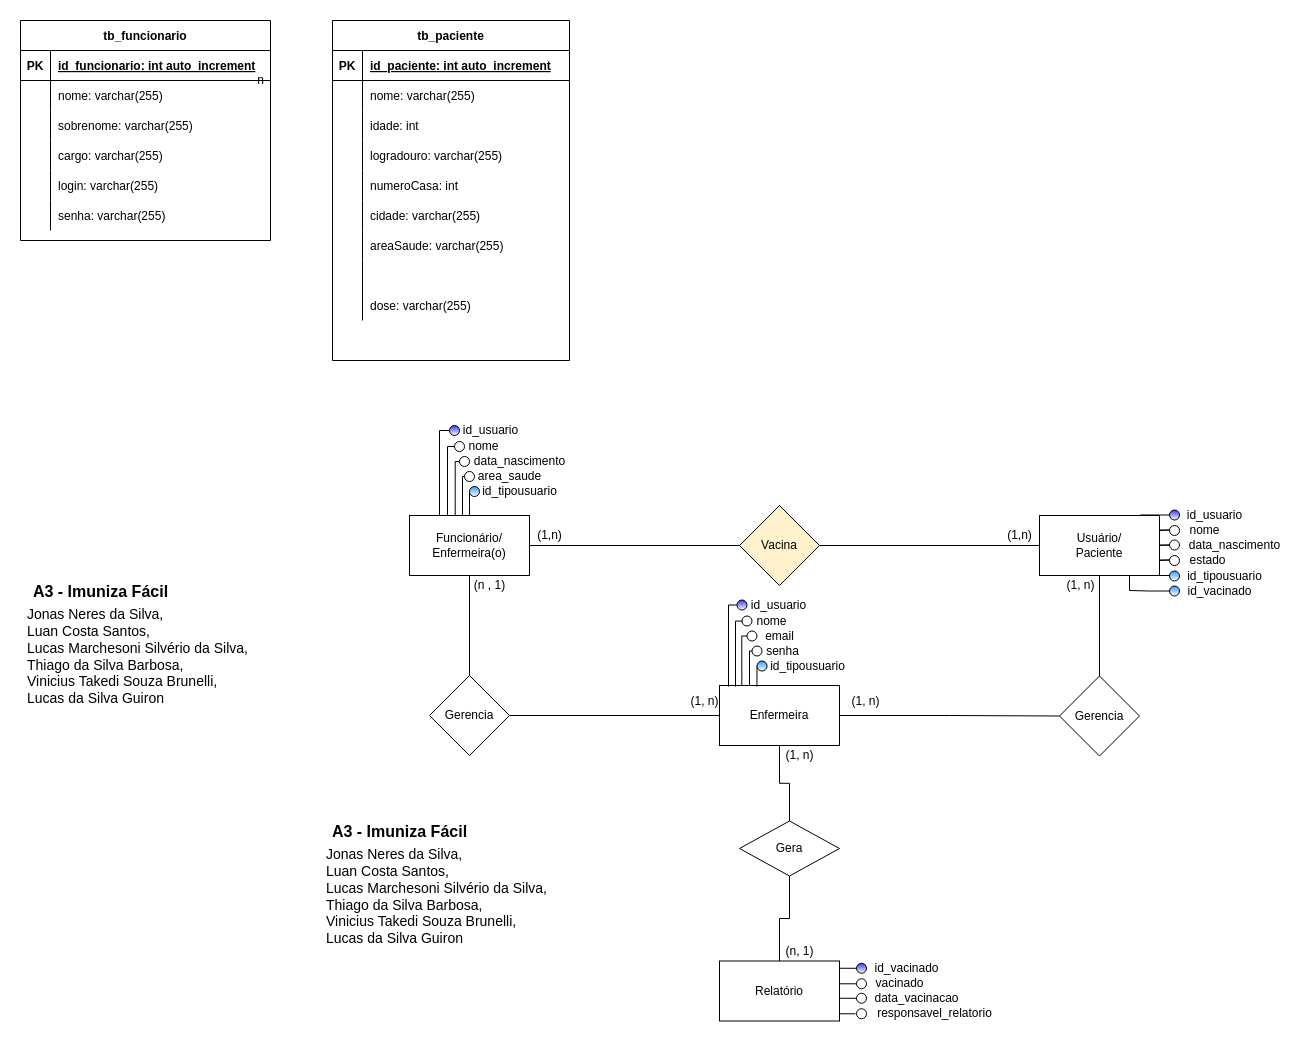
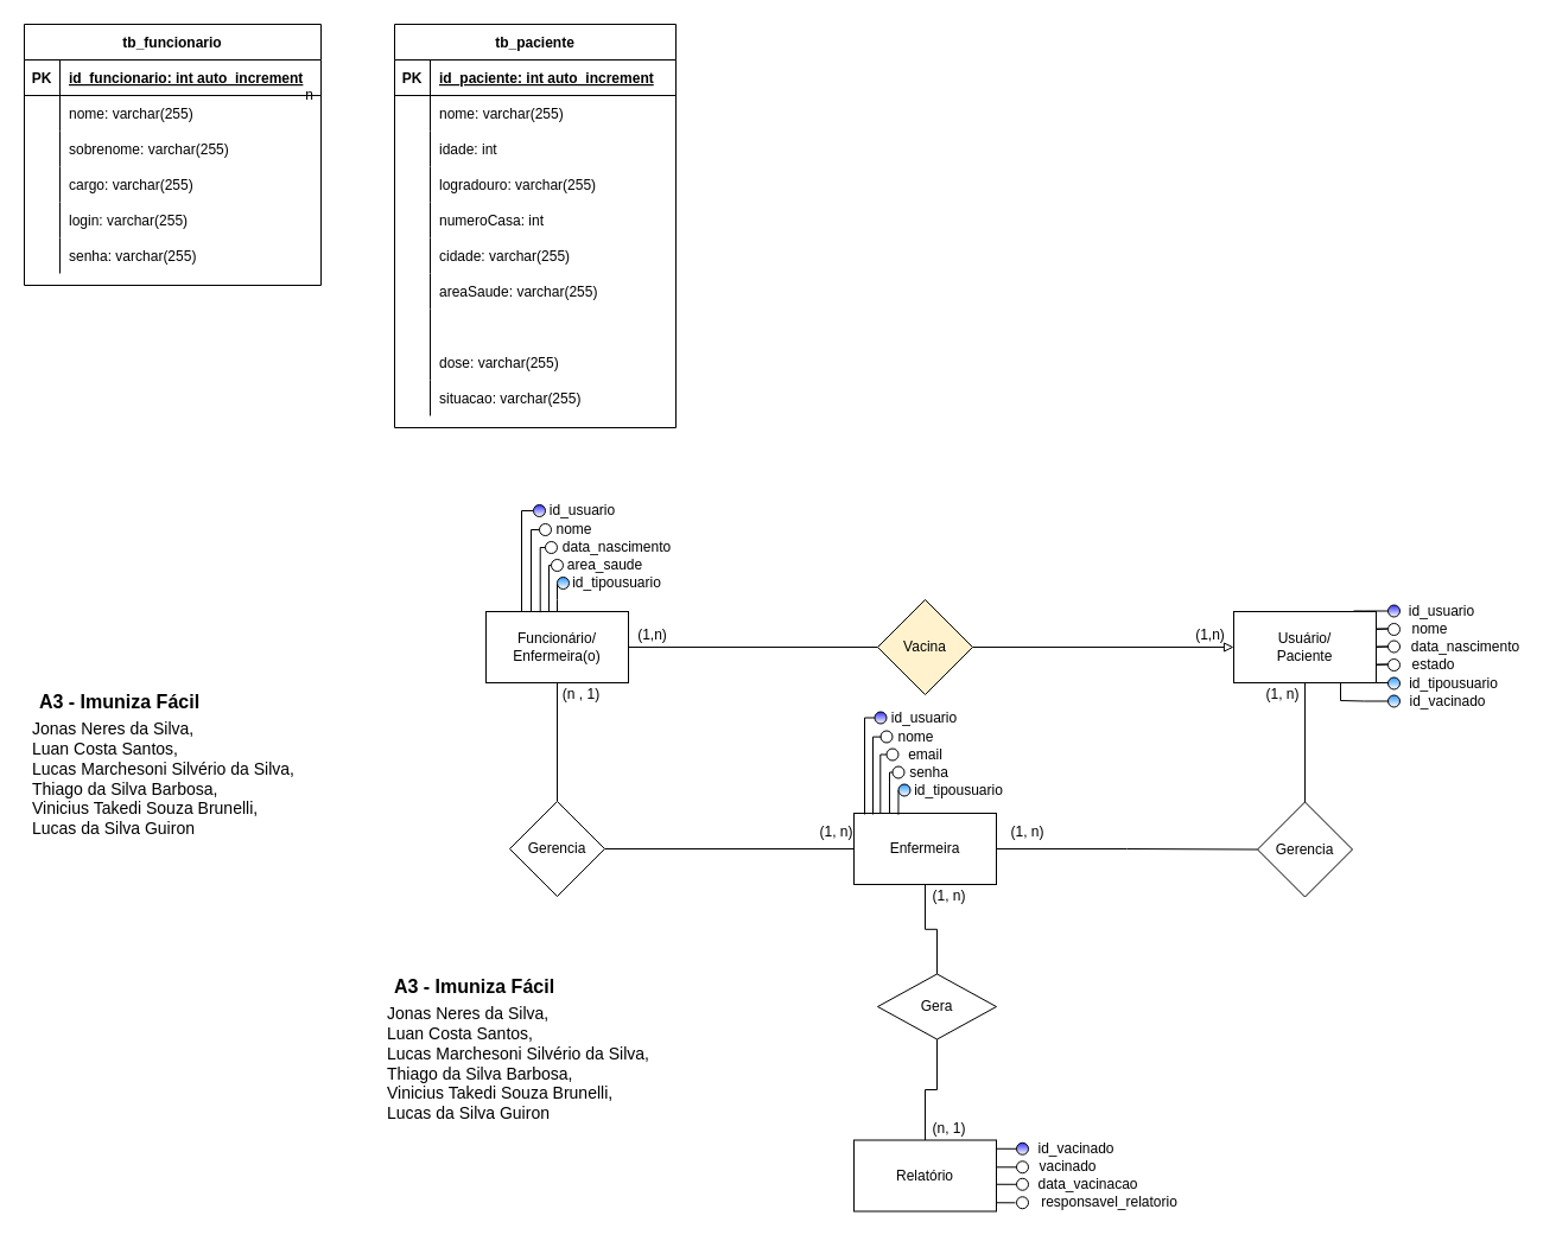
+ <mxCell id="137" value="situacao: varchar(255)" style="shape=partialRectangle;connectable=0;fillColor=none;top=0;left=0;bottom=0;right=0;align=left;spacingLeft=6;overflow=hidden;" vertex="1" parent="135"><mxGeometry x="30" width="207" height="30" as="geometry" /></mxCell>
- <mxCell id="28" style="edgeStyle=orthogonalEdgeStyle;rounded=0;orthogonalLoop=1;jettySize=auto;html=1;entryX=0;entryY=0.5;entryDx=0;entryDy=0;endArrow=none;endFill=0;" parent="1" source="29" target="27" edge="1"><mxGeometry relative="1" as="geometry" /></mxCell>
+ <mxCell id="28" style="edgeStyle=orthogonalEdgeStyle;rounded=0;orthogonalLoop=1;jettySize=auto;html=1;entryX=0;entryY=0.5;entryDx=0;entryDy=0;endArrow=block;endFill=0;" parent="1" source="29" target="27" edge="1"><mxGeometry relative="1" as="geometry" /></mxCell>
